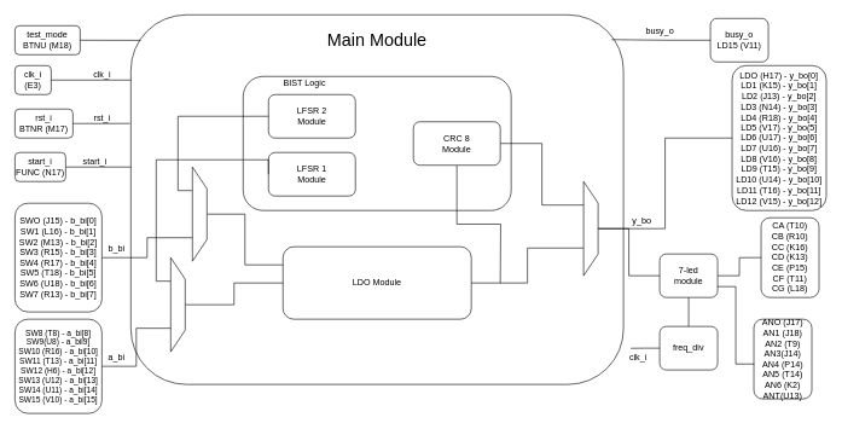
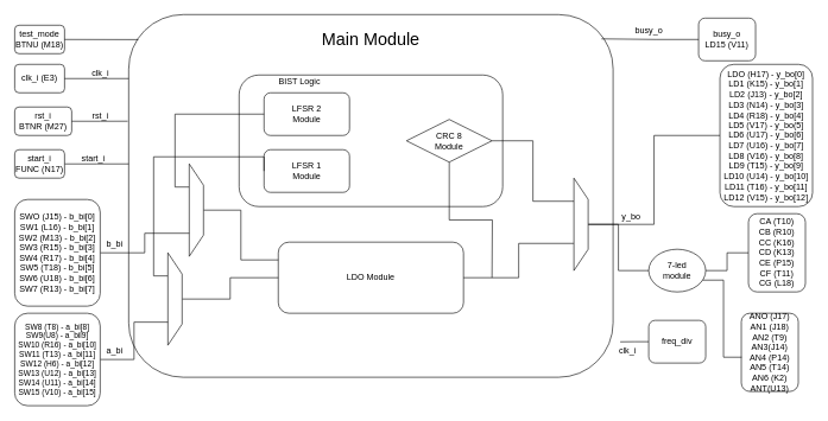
- <mxCell id="25" value="test_mode&lt;div&gt;BTNU (M18)&lt;/div&gt;" style="rounded=1;whiteSpace=wrap;html=1;" vertex="1" parent="1"><mxGeometry x="20" y="35" width="90" height="40" as="geometry" /></mxCell>
+ <mxCell id="25" value="test_mode&lt;div&gt;BTNU (M18)&lt;/div&gt;" style="rounded=1;whiteSpace=wrap;html=1;" vertex="1" parent="1"><mxGeometry x="20" y="35" width="70" height="40" as="geometry" /></mxCell>
- <mxCell id="26" value="clk_i (E3)" style="rounded=1;whiteSpace=wrap;html=1;" vertex="1" parent="1"><mxGeometry x="20" y="90" width="50" height="40" as="geometry" /></mxCell>
+ <mxCell id="26" value="clk_i (E3)" style="rounded=1;whiteSpace=wrap;html=1;" vertex="1" parent="1"><mxGeometry x="20" y="90" width="70" height="40" as="geometry" /></mxCell>
- <mxCell id="27" value="rst_i&lt;div&gt;BTNR (M17)&lt;/div&gt;" style="rounded=1;whiteSpace=wrap;html=1;" vertex="1" parent="1"><mxGeometry x="20" y="150" width="80" height="40" as="geometry" /></mxCell>
+ <mxCell id="27" value="rst_i&lt;div&gt;BTNR (M27)&lt;/div&gt;" style="rounded=1;whiteSpace=wrap;html=1;" vertex="1" parent="1"><mxGeometry x="20" y="150" width="80" height="40" as="geometry" /></mxCell>
- <mxCell id="10" value="CRC 8&lt;div&gt;Module&lt;/div&gt;" style="rounded=1;whiteSpace=wrap;html=1;" vertex="1" parent="1"><mxGeometry x="570" y="167.5" width="120" height="60" as="geometry" /></mxCell>
+ <mxCell id="10" value="CRC 8&lt;div&gt;Module&lt;/div&gt;" style="rhombus;whiteSpace=wrap;html=1;" vertex="1" parent="1"><mxGeometry x="570" y="167.5" width="120" height="60" as="geometry" /></mxCell>
- <mxCell id="35" value="&lt;div&gt;7-led&lt;/div&gt;&lt;div&gt;module&lt;/div&gt;" style="rounded=1;whiteSpace=wrap;html=1;" vertex="1" parent="1"><mxGeometry x="910" y="350" width="80" height="60" as="geometry" /></mxCell>
+ <mxCell id="35" value="&lt;div&gt;7-led&lt;/div&gt;&lt;div&gt;module&lt;/div&gt;" style="ellipse;whiteSpace=wrap;html=1;" vertex="1" parent="1"><mxGeometry x="910" y="350" width="80" height="60" as="geometry" /></mxCell>
- <mxCell id="34" style="edgeStyle=orthogonalEdgeStyle;rounded=0;orthogonalLoop=1;jettySize=auto;html=1;exitX=0.5;exitY=1;exitDx=0;exitDy=0;entryX=0.5;entryY=0;entryDx=0;entryDy=0;endArrow=none;endFill=0;" edge="1" parent="1" source="35" target="32"><mxGeometry relative="1" as="geometry" /></mxCell>
